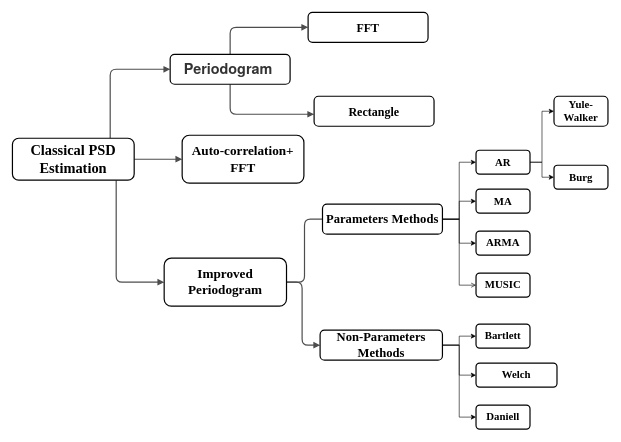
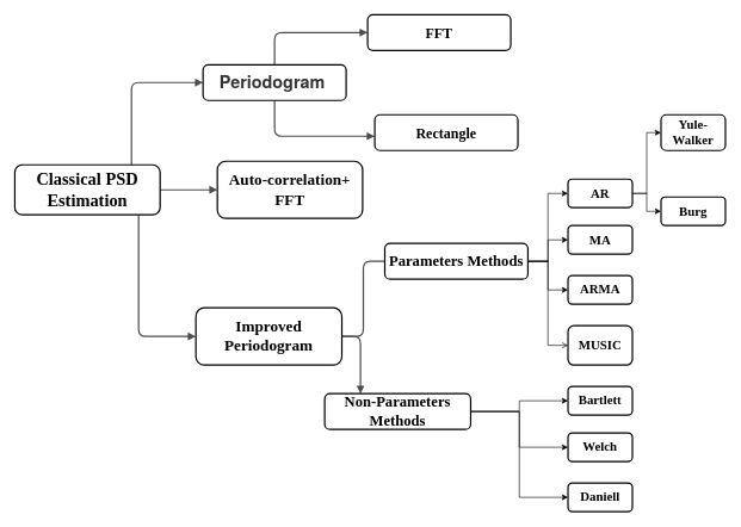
- <mxCell id="29" value="&lt;span style=&quot;font-size: 18px&quot;&gt;MUSIC&lt;/span&gt;" style="whiteSpace=wrap;html=1;rounded=1;shadow=0;comic=0;strokeWidth=2;fontFamily=Verdana;align=center;fontSize=12;fontStyle=1" vertex="1" parent="1"><mxGeometry x="793" y="455" width="90" height="40" as="geometry" /></mxCell>
+ <mxCell id="29" value="&lt;span style=&quot;font-size: 18px&quot;&gt;MUSIC&lt;/span&gt;" style="whiteSpace=wrap;html=1;rounded=1;shadow=0;comic=0;strokeWidth=2;fontFamily=Verdana;align=center;fontSize=12;fontStyle=1" vertex="1" parent="1"><mxGeometry x="793" y="455" width="90" height="55" as="geometry" /></mxCell>
- <mxCell id="12" value="&lt;span style=&quot;font-size: 21px&quot;&gt;Non-Parameters Methods&lt;/span&gt;" style="whiteSpace=wrap;html=1;rounded=1;shadow=0;comic=0;strokeWidth=2;fontFamily=Verdana;align=center;fontSize=12;fontStyle=1" parent="1" vertex="1"><mxGeometry x="533" y="550" width="204" height="50" as="geometry" /></mxCell>
+ <mxCell id="12" value="&lt;span style=&quot;font-size: 21px&quot;&gt;Non-Parameters Methods&lt;/span&gt;" style="whiteSpace=wrap;html=1;rounded=1;shadow=0;comic=0;strokeWidth=2;fontFamily=Verdana;align=center;fontSize=12;fontStyle=1" parent="1" vertex="1"><mxGeometry x="453" y="550" width="204" height="50" as="geometry" /></mxCell>
- <mxCell id="33" value="&lt;span style=&quot;font-size: 18px&quot;&gt;Welch&lt;/span&gt;" style="whiteSpace=wrap;html=1;rounded=1;shadow=0;comic=0;strokeWidth=2;fontFamily=Verdana;align=center;fontSize=12;fontStyle=1" vertex="1" parent="1"><mxGeometry x="793" y="605" width="135" height="40" as="geometry" /></mxCell>
+ <mxCell id="33" value="&lt;span style=&quot;font-size: 18px&quot;&gt;Welch&lt;/span&gt;" style="whiteSpace=wrap;html=1;rounded=1;shadow=0;comic=0;strokeWidth=2;fontFamily=Verdana;align=center;fontSize=12;fontStyle=1" vertex="1" parent="1"><mxGeometry x="793" y="605" width="90" height="40" as="geometry" /></mxCell>
